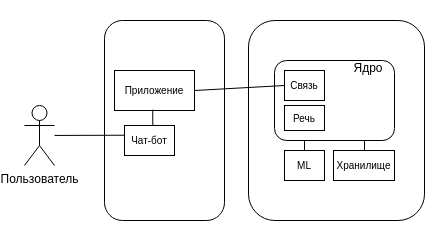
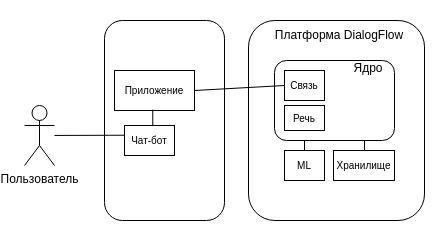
+ <mxCell id="5" value="Платформа DialogFlow" style="text;html=1;strokeColor=none;fillColor=none;align=center;verticalAlign=middle;whiteSpace=wrap;rounded=0;" vertex="1" parent="1"><mxGeometry x="260" y="20" width="150" height="30" as="geometry" /></mxCell>
